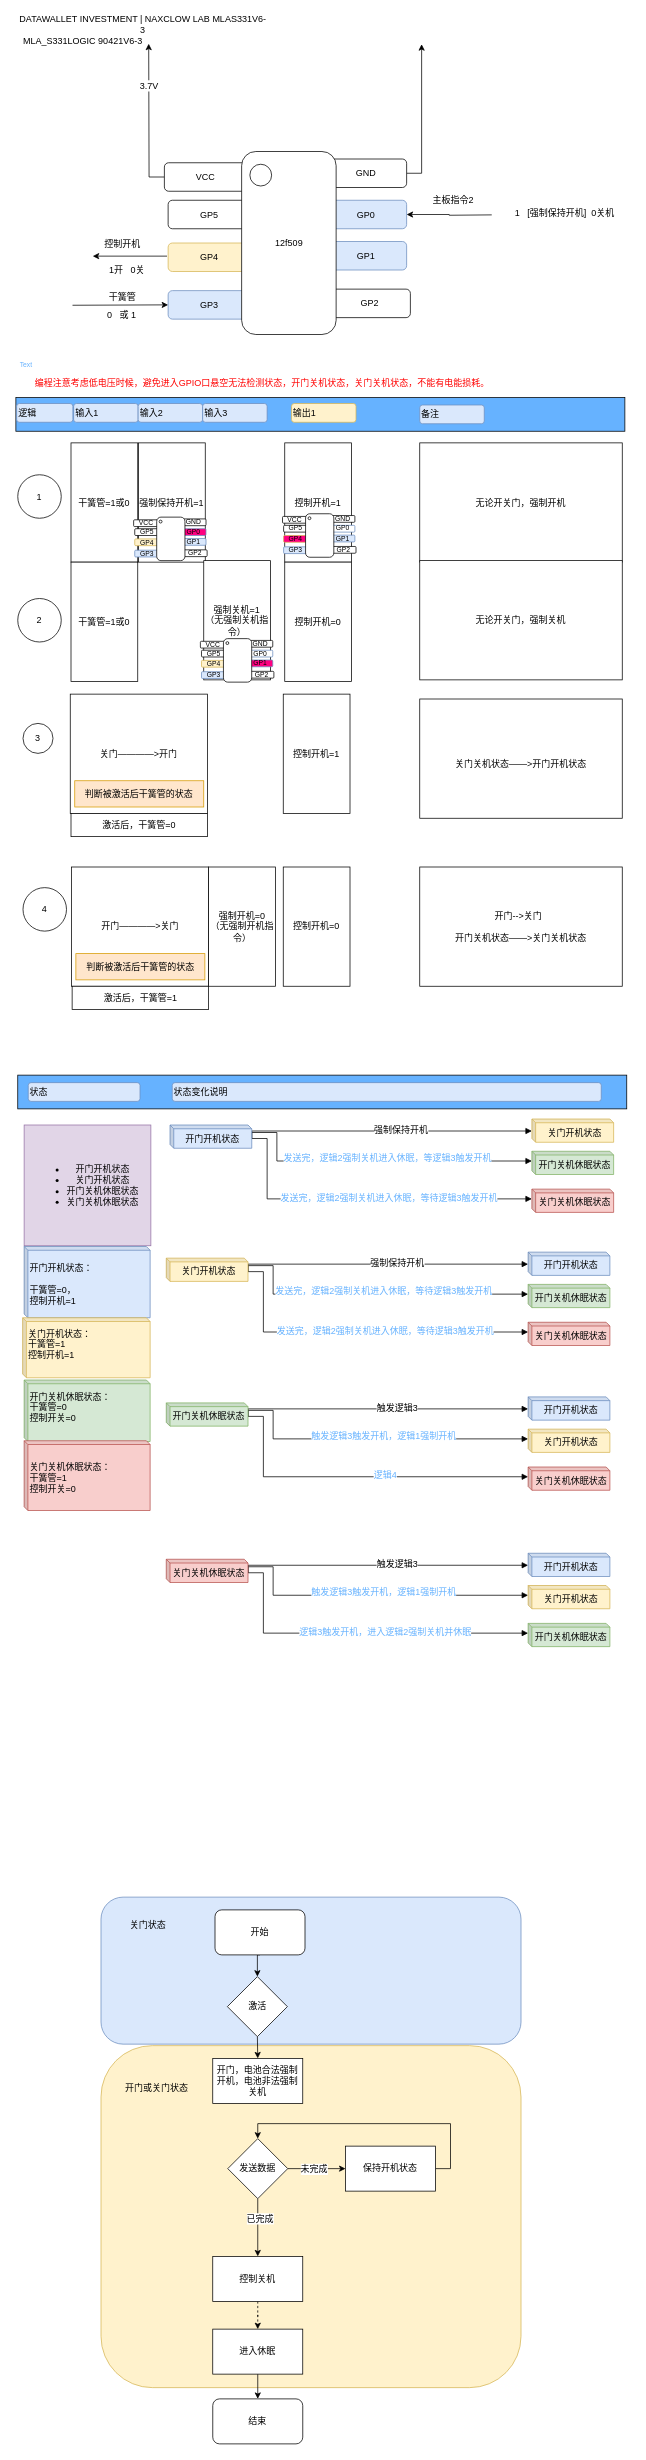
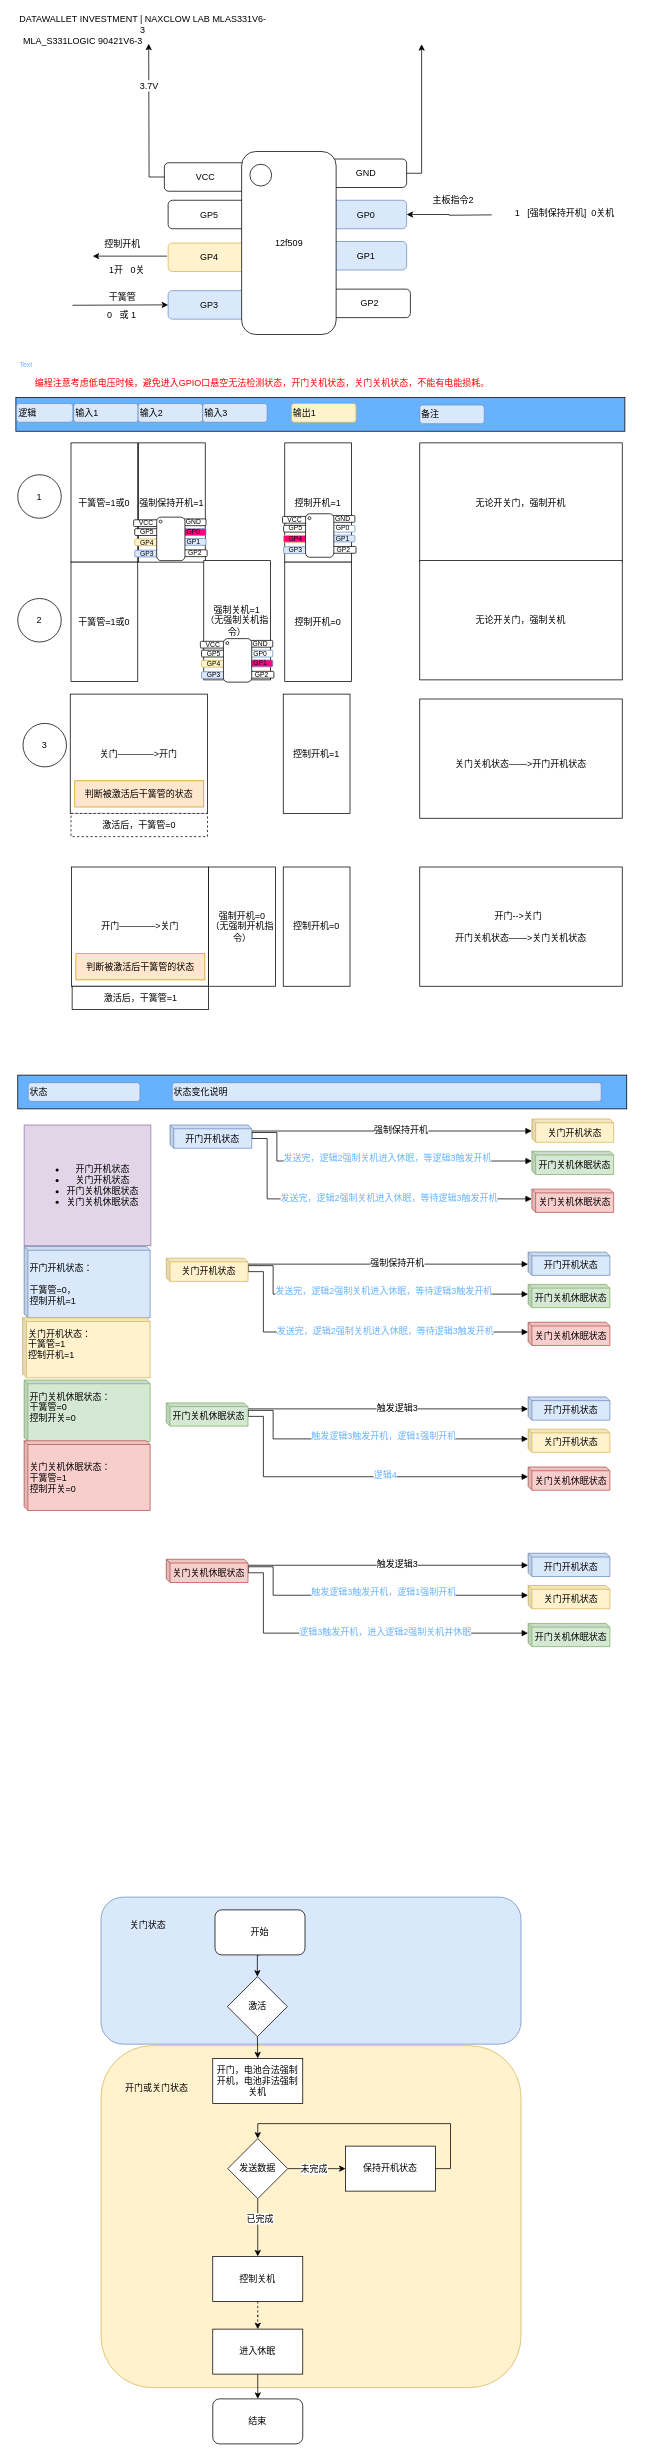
- <mxCell id="65" value="3" style="ellipse;whiteSpace=wrap;html=1;aspect=fixed;" vertex="1" parent="1"><mxGeometry x="30" y="964" width="40" height="40" as="geometry" /></mxCell>
+ <mxCell id="65" value="3" style="ellipse;whiteSpace=wrap;html=1;aspect=fixed;" vertex="1" parent="1"><mxGeometry x="30" y="964" width="58" height="58" as="geometry" /></mxCell>
- <mxCell id="71" value="激活后，干簧管=0" style="rounded=0;whiteSpace=wrap;html=1;" vertex="1" parent="1"><mxGeometry x="94" y="1084" width="182" height="31" as="geometry" /></mxCell>
+ <mxCell id="71" value="激活后，干簧管=0" style="rounded=0;whiteSpace=wrap;html=1;dashed=1;" vertex="1" parent="1"><mxGeometry x="94" y="1084" width="182" height="31" as="geometry" /></mxCell>
- <mxCell id="66" value="4" style="ellipse;whiteSpace=wrap;html=1;aspect=fixed;" vertex="1" parent="1"><mxGeometry x="30" y="1183" width="58" height="58" as="geometry" /></mxCell>
